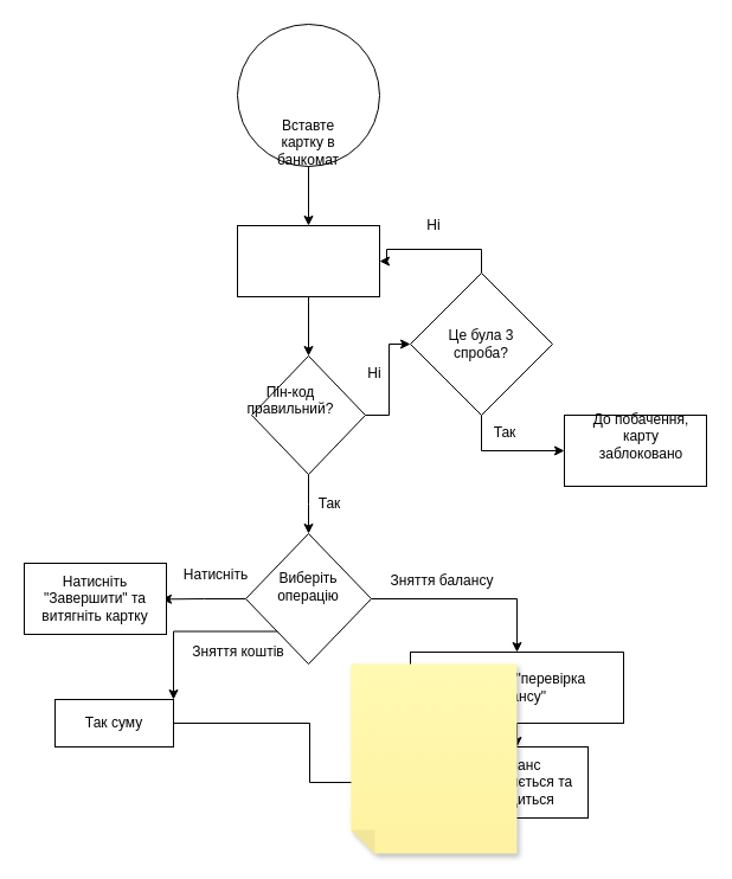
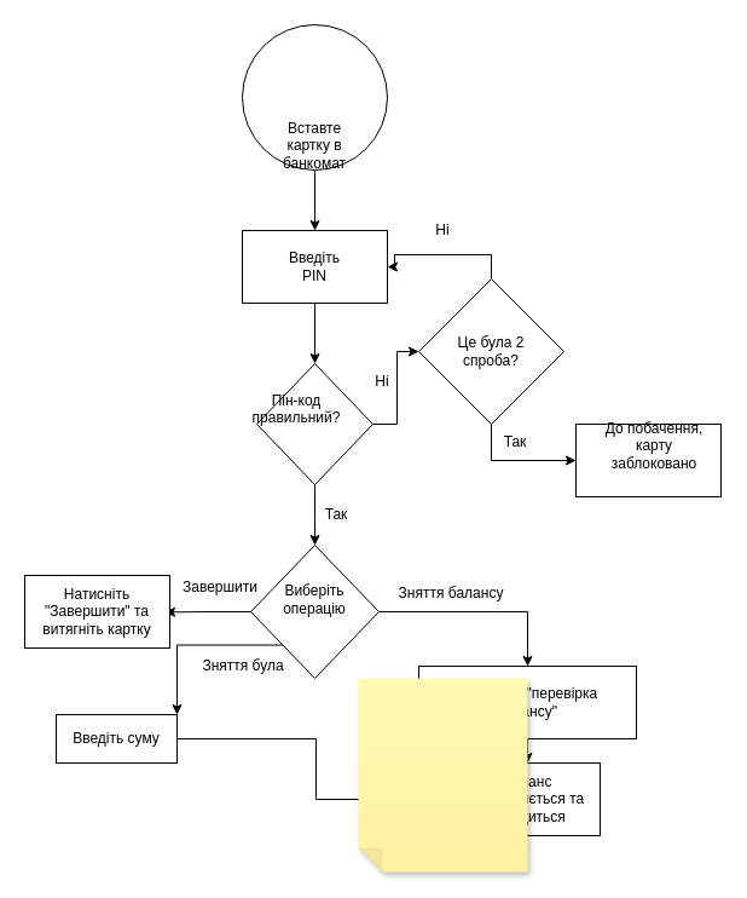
+ <mxCell id="7" value="Введіть PIN" style="text;html=1;align=center;verticalAlign=middle;whiteSpace=wrap;rounded=0;" vertex="1" parent="1"><mxGeometry x="230" y="205" width="60" height="30" as="geometry" /></mxCell>
- <mxCell id="15" value="Це була 3 спроба?" style="text;html=1;align=center;verticalAlign=middle;whiteSpace=wrap;rounded=0;" vertex="1" parent="1"><mxGeometry x="376" y="275" width="60" height="30" as="geometry" /></mxCell>
+ <mxCell id="15" value="Це була 2 спроба?" style="text;html=1;align=center;verticalAlign=middle;whiteSpace=wrap;rounded=0;" vertex="1" parent="1"><mxGeometry x="376" y="275" width="60" height="30" as="geometry" /></mxCell>
- <mxCell id="26" value="Натисніть" style="text;html=1;align=center;verticalAlign=middle;whiteSpace=wrap;rounded=0;" vertex="1" parent="1"><mxGeometry x="152" y="470" width="60" height="30" as="geometry" /></mxCell>
+ <mxCell id="26" value="Завершити" style="text;html=1;align=center;verticalAlign=middle;whiteSpace=wrap;rounded=0;" vertex="1" parent="1"><mxGeometry x="152" y="470" width="60" height="30" as="geometry" /></mxCell>
- <mxCell id="32" value="Зняття коштів" style="text;html=1;align=center;verticalAlign=middle;whiteSpace=wrap;rounded=0;" vertex="1" parent="1"><mxGeometry x="156" y="535" width="90" height="30" as="geometry" /></mxCell>
+ <mxCell id="32" value="Зняття була" style="text;html=1;align=center;verticalAlign=middle;whiteSpace=wrap;rounded=0;" vertex="1" parent="1"><mxGeometry x="156" y="535" width="90" height="30" as="geometry" /></mxCell>
- <mxCell id="33" value="Так суму" style="text;html=1;align=center;verticalAlign=middle;whiteSpace=wrap;rounded=0;" vertex="1" parent="1"><mxGeometry x="56" y="595" width="80" height="30" as="geometry" /></mxCell>
+ <mxCell id="33" value="Введіть суму" style="text;html=1;align=center;verticalAlign=middle;whiteSpace=wrap;rounded=0;" vertex="1" parent="1"><mxGeometry x="56" y="595" width="80" height="30" as="geometry" /></mxCell>
